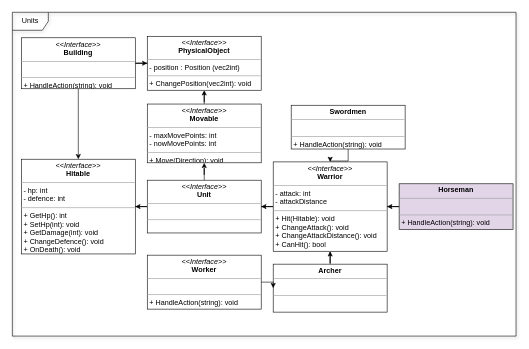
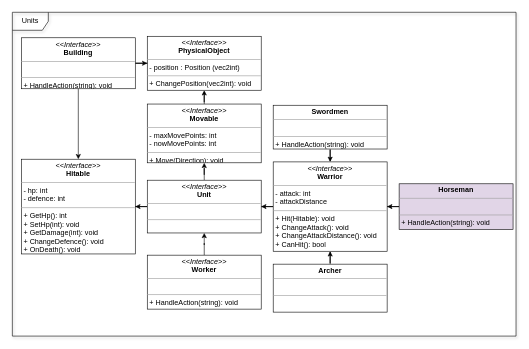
- <mxCell id="13" value="&lt;p style=&quot;margin: 0px ; margin-top: 4px ; text-align: center&quot;&gt;&lt;b&gt;Swordmen&lt;/b&gt;&lt;/p&gt;&lt;hr size=&quot;1&quot;&gt;&lt;p style=&quot;margin: 0px ; margin-left: 4px&quot;&gt;&lt;br&gt;&lt;/p&gt;&lt;hr size=&quot;1&quot;&gt;&lt;p style=&quot;margin: 0px ; margin-left: 4px&quot;&gt;+ HandleAction(string): void&lt;/p&gt;" style="verticalAlign=top;align=left;overflow=fill;fontSize=12;fontFamily=Helvetica;html=1;rounded=0;shadow=0;comic=0;labelBackgroundColor=none;strokeWidth=1" vertex="1" parent="1"><mxGeometry x="485" y="175" width="190" height="73" as="geometry" /></mxCell>
+ <mxCell id="13" value="&lt;p style=&quot;margin: 0px ; margin-top: 4px ; text-align: center&quot;&gt;&lt;b&gt;Swordmen&lt;/b&gt;&lt;/p&gt;&lt;hr size=&quot;1&quot;&gt;&lt;p style=&quot;margin: 0px ; margin-left: 4px&quot;&gt;&lt;br&gt;&lt;/p&gt;&lt;hr size=&quot;1&quot;&gt;&lt;p style=&quot;margin: 0px ; margin-left: 4px&quot;&gt;+ HandleAction(string): void&lt;/p&gt;" style="verticalAlign=top;align=left;overflow=fill;fontSize=12;fontFamily=Helvetica;html=1;rounded=0;shadow=0;comic=0;labelBackgroundColor=none;strokeWidth=1" vertex="1" parent="1"><mxGeometry x="455" y="175" width="190" height="73" as="geometry" /></mxCell>
- <mxCell id="21" style="edgeStyle=orthogonalEdgeStyle;rounded=0;orthogonalLoop=1;jettySize=auto;html=1;" edge="1" parent="1" source="22" target="17"><mxGeometry relative="1" as="geometry" /></mxCell>
+ <mxCell id="21" style="edgeStyle=orthogonalEdgeStyle;rounded=0;orthogonalLoop=1;jettySize=auto;html=1;entryX=0.5;entryY=1;entryDx=0;entryDy=0;" edge="1" parent="1" source="22" target="11"><mxGeometry relative="1" as="geometry" /></mxCell>
